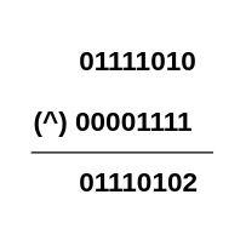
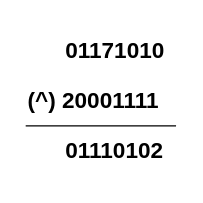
- <mxCell id="3" value="&lt;b style=&quot;font-size: 18px&quot;&gt;01111010&lt;br&gt;&lt;/b&gt;" style="text;html=1;strokeColor=none;fillColor=none;align=left;verticalAlign=middle;whiteSpace=wrap;rounded=0;" vertex="1" parent="1"><mxGeometry x="50" y="20" width="90" height="40" as="geometry" /></mxCell>
+ <mxCell id="3" value="&lt;b style=&quot;font-size: 18px&quot;&gt;01171010&lt;br&gt;&lt;/b&gt;" style="text;html=1;strokeColor=none;fillColor=none;align=left;verticalAlign=middle;whiteSpace=wrap;rounded=0;" vertex="1" parent="1"><mxGeometry x="50" y="20" width="90" height="40" as="geometry" /></mxCell>
- <mxCell id="2" value="&lt;b style=&quot;font-size: 18px&quot;&gt;(^) 00001111&lt;/b&gt;&lt;b style=&quot;font-size: 18px&quot;&gt;&lt;br&gt;&lt;/b&gt;" style="text;html=1;strokeColor=none;fillColor=none;align=left;verticalAlign=middle;whiteSpace=wrap;rounded=0;" vertex="1" parent="1"><mxGeometry x="20" y="60" width="120" height="40" as="geometry" /></mxCell>
+ <mxCell id="2" value="&lt;b style=&quot;font-size: 18px&quot;&gt;(^) 20001111&lt;/b&gt;&lt;b style=&quot;font-size: 18px&quot;&gt;&lt;br&gt;&lt;/b&gt;" style="text;html=1;strokeColor=none;fillColor=none;align=left;verticalAlign=middle;whiteSpace=wrap;rounded=0;" vertex="1" parent="1"><mxGeometry x="20" y="60" width="120" height="40" as="geometry" /></mxCell>
